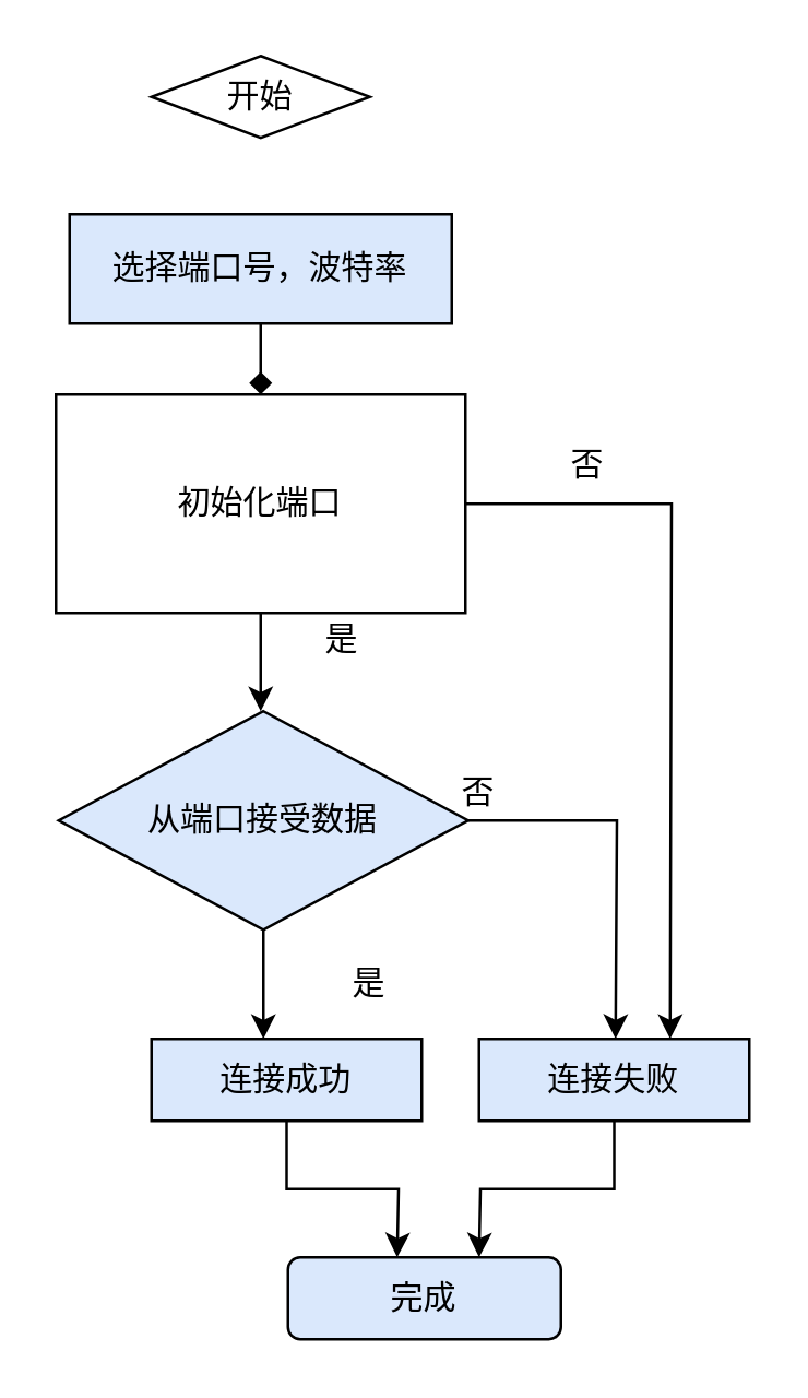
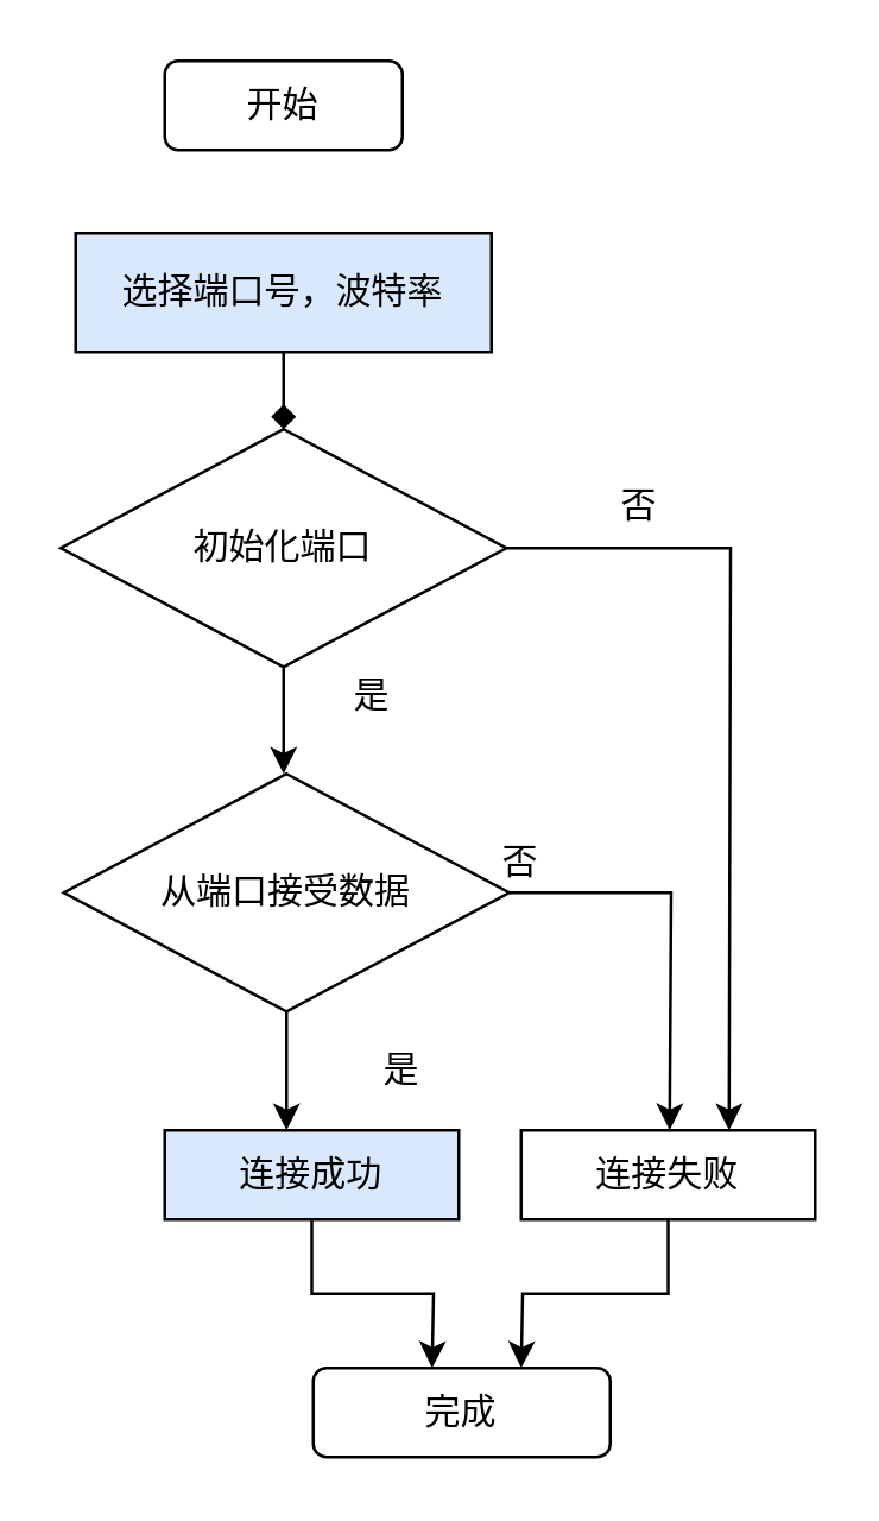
- <mxCell id="4" value="开始" style="rhombus;whiteSpace=wrap;html=1;" vertex="1" parent="1"><mxGeometry x="55" y="20" width="80" height="30" as="geometry" /></mxCell>
+ <mxCell id="4" value="开始" style="rounded=1;whiteSpace=wrap;html=1;" vertex="1" parent="1"><mxGeometry x="55" y="20" width="80" height="30" as="geometry" /></mxCell>
- <mxCell id="7" value="初始化端口" style="whiteSpace=wrap;html=1;rounded=0;" vertex="1" parent="1"><mxGeometry x="20" y="144" width="150" height="80" as="geometry" /></mxCell>
+ <mxCell id="7" value="初始化端口" style="rhombus;whiteSpace=wrap;html=1;" vertex="1" parent="1"><mxGeometry x="20" y="144" width="150" height="80" as="geometry" /></mxCell>
- <mxCell id="10" value="从端口接受数据" style="rhombus;whiteSpace=wrap;html=1;fillColor=#dae8fc;" vertex="1" parent="1"><mxGeometry x="21" y="260" width="150" height="80" as="geometry" /></mxCell>
+ <mxCell id="10" value="从端口接受数据" style="rhombus;whiteSpace=wrap;html=1;" vertex="1" parent="1"><mxGeometry x="21" y="260" width="150" height="80" as="geometry" /></mxCell>
- <mxCell id="18" value="连接失败" style="rounded=0;whiteSpace=wrap;html=1;fillColor=#dae8fc;" vertex="1" parent="1"><mxGeometry x="175" y="380" width="99" height="30" as="geometry" /></mxCell>
+ <mxCell id="18" value="连接失败" style="rounded=0;whiteSpace=wrap;html=1;" vertex="1" parent="1"><mxGeometry x="175" y="380" width="99" height="30" as="geometry" /></mxCell>
- <mxCell id="19" value="完成" style="rounded=1;whiteSpace=wrap;html=1;strokeWidth=1;fillColor=#dae8fc;" vertex="1" parent="1"><mxGeometry x="105" y="460" width="100" height="30" as="geometry" /></mxCell>
+ <mxCell id="19" value="完成" style="rounded=1;whiteSpace=wrap;html=1;strokeWidth=1;" vertex="1" parent="1"><mxGeometry x="105" y="460" width="100" height="30" as="geometry" /></mxCell>
